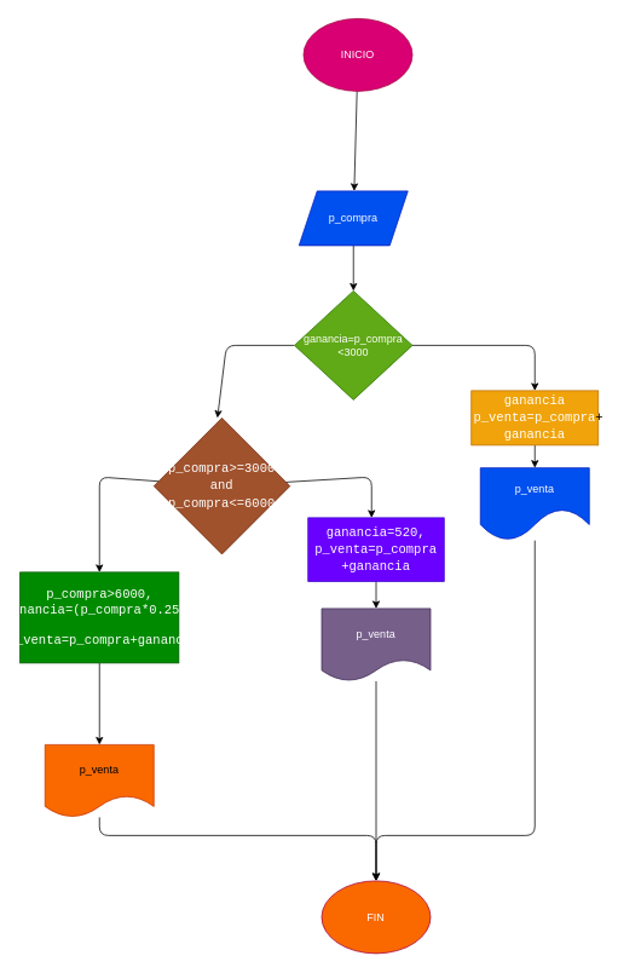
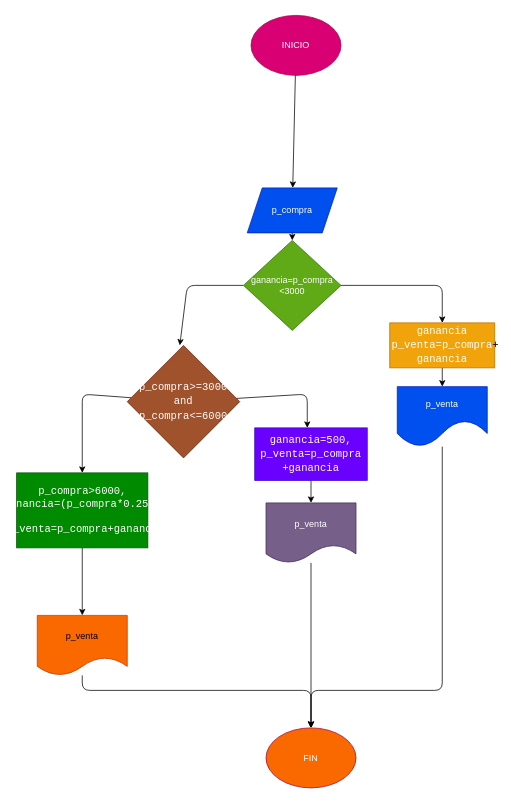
- <mxCell id="5" value="p_compra" style="shape=parallelogram;perimeter=parallelogramPerimeter;whiteSpace=wrap;html=1;fixedSize=1;fillColor=#0050ef;fontColor=#ffffff;strokeColor=#001DBC;" parent="1" vertex="1"><mxGeometry x="328" y="210" width="120" height="60" as="geometry" /></mxCell>
+ <mxCell id="5" value="p_compra" style="shape=parallelogram;perimeter=parallelogramPerimeter;whiteSpace=wrap;html=1;fixedSize=1;fillColor=#0050ef;fontColor=#ffffff;strokeColor=#001DBC;" parent="1" vertex="1"><mxGeometry x="328" y="250" width="120" height="60" as="geometry" /></mxCell>
- <mxCell id="17" value="&lt;div style=&quot;font-family: Consolas, &amp;quot;Courier New&amp;quot;, monospace; font-size: 14px; line-height: 19px;&quot;&gt;&lt;div style=&quot;&quot;&gt;&lt;div style=&quot;line-height: 19px;&quot;&gt;&lt;div style=&quot;&quot;&gt;ganancia=520,&lt;/div&gt;&lt;div style=&quot;&quot;&gt;&lt;span style=&quot;background-color: initial;&quot;&gt;p_venta=p_compra&lt;/span&gt;&lt;/div&gt;&lt;div style=&quot;&quot;&gt;&lt;span style=&quot;background-color: initial;&quot;&gt;+ganancia&lt;/span&gt;&lt;/div&gt;&lt;/div&gt;&lt;/div&gt;&lt;/div&gt;" style="rounded=0;whiteSpace=wrap;html=1;fillColor=#6a00ff;fontColor=#ffffff;strokeColor=#3700CC;" parent="1" vertex="1"><mxGeometry x="338" y="570" width="150" height="70" as="geometry" /></mxCell>
+ <mxCell id="17" value="&lt;div style=&quot;font-family: Consolas, &amp;quot;Courier New&amp;quot;, monospace; font-size: 14px; line-height: 19px;&quot;&gt;&lt;div style=&quot;&quot;&gt;&lt;div style=&quot;line-height: 19px;&quot;&gt;&lt;div style=&quot;&quot;&gt;ganancia=500,&lt;/div&gt;&lt;div style=&quot;&quot;&gt;&lt;span style=&quot;background-color: initial;&quot;&gt;p_venta=p_compra&lt;/span&gt;&lt;/div&gt;&lt;div style=&quot;&quot;&gt;&lt;span style=&quot;background-color: initial;&quot;&gt;+ganancia&lt;/span&gt;&lt;/div&gt;&lt;/div&gt;&lt;/div&gt;&lt;/div&gt;" style="rounded=0;whiteSpace=wrap;html=1;fillColor=#6a00ff;fontColor=#ffffff;strokeColor=#3700CC;" parent="1" vertex="1"><mxGeometry x="338" y="570" width="150" height="70" as="geometry" /></mxCell>
